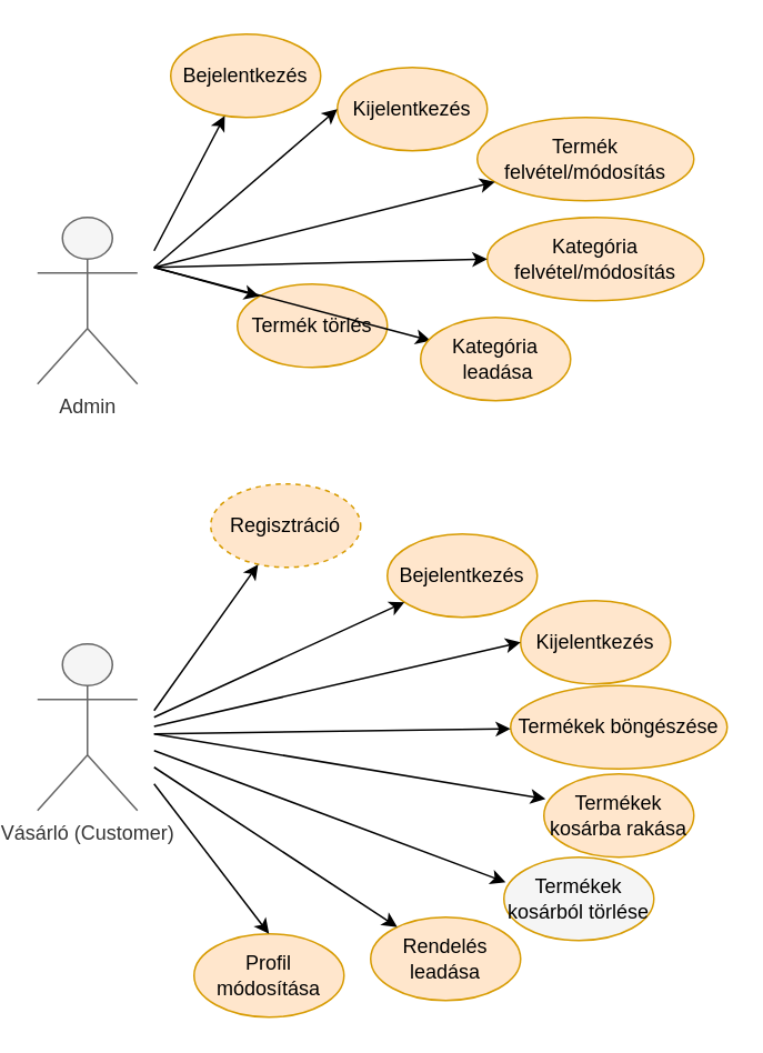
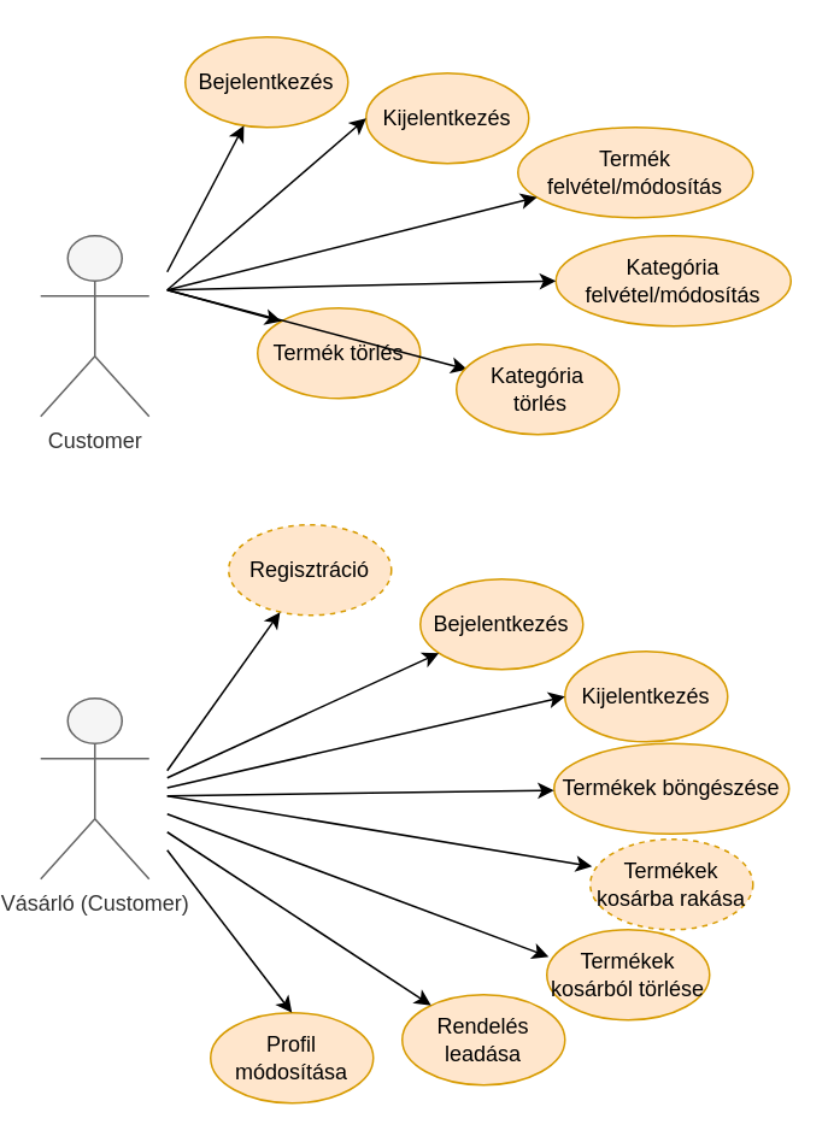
- <mxCell id="28" value="Kategória felvétel/módosítás" style="ellipse;whiteSpace=wrap;html=1;fillColor=#ffe6cc;strokeColor=#d79b00;" vertex="1" parent="1"><mxGeometry x="290" y="130" width="130" height="50" as="geometry" /></mxCell>
+ <mxCell id="28" value="Kategória felvétel/módosítás" style="ellipse;whiteSpace=wrap;html=1;fillColor=#ffe6cc;strokeColor=#d79b00;" vertex="1" parent="1"><mxGeometry x="305" y="130" width="130" height="50" as="geometry" /></mxCell>
- <mxCell id="31" value="Kategória&lt;br&gt;&amp;nbsp;leadása" style="ellipse;whiteSpace=wrap;html=1;fillColor=#ffe6cc;strokeColor=#d79b00;" vertex="1" parent="1"><mxGeometry x="250" y="190" width="90" height="50" as="geometry" /></mxCell>
+ <mxCell id="31" value="Kategória&lt;br&gt;&amp;nbsp;törlés" style="ellipse;whiteSpace=wrap;html=1;fillColor=#ffe6cc;strokeColor=#d79b00;" vertex="1" parent="1"><mxGeometry x="250" y="190" width="90" height="50" as="geometry" /></mxCell>
- <mxCell id="2" value="Admin" style="shape=umlActor;verticalLabelPosition=bottom;verticalAlign=top;html=1;outlineConnect=0;fillColor=#f5f5f5;fontColor=#333333;strokeColor=#666666;" parent="1" vertex="1"><mxGeometry x="20" y="130" width="60" height="100" as="geometry" /></mxCell>
+ <mxCell id="2" value="Customer" style="shape=umlActor;verticalLabelPosition=bottom;verticalAlign=top;html=1;outlineConnect=0;fillColor=#f5f5f5;fontColor=#333333;strokeColor=#666666;" parent="1" vertex="1"><mxGeometry x="20" y="130" width="60" height="100" as="geometry" /></mxCell>
- <mxCell id="15" value="Termékek kosárba rakása" style="ellipse;whiteSpace=wrap;html=1;fillColor=#ffe6cc;strokeColor=#d79b00;" parent="1" vertex="1"><mxGeometry x="324" y="464" width="90" height="50" as="geometry" /></mxCell>
+ <mxCell id="15" value="Termékek kosárba rakása" style="ellipse;whiteSpace=wrap;html=1;fillColor=#ffe6cc;strokeColor=#d79b00;dashed=1;" parent="1" vertex="1"><mxGeometry x="324" y="464" width="90" height="50" as="geometry" /></mxCell>
- <mxCell id="22" value="Termékek kosárból törlése" style="ellipse;whiteSpace=wrap;html=1;fillColor=#f5f5f5;strokeColor=#d79b00;" parent="1" vertex="1"><mxGeometry x="300" y="514" width="90" height="50" as="geometry" /></mxCell>
+ <mxCell id="22" value="Termékek kosárból törlése" style="ellipse;whiteSpace=wrap;html=1;fillColor=#ffe6cc;strokeColor=#d79b00;" parent="1" vertex="1"><mxGeometry x="300" y="514" width="90" height="50" as="geometry" /></mxCell>
